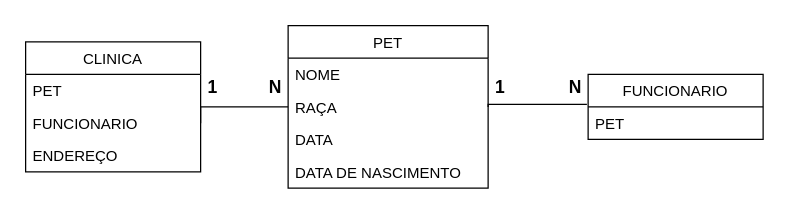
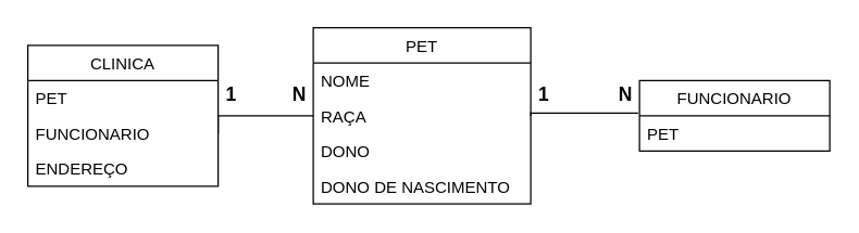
- <mxCell id="9" value="DATA" style="text;strokeColor=none;fillColor=none;align=left;verticalAlign=top;spacingLeft=4;spacingRight=4;overflow=hidden;rotatable=0;points=[[0,0.5],[1,0.5]];portConstraint=eastwest;" vertex="1" parent="6"><mxGeometry y="78" width="160" height="26" as="geometry" /></mxCell>
+ <mxCell id="9" value="DONO" style="text;strokeColor=none;fillColor=none;align=left;verticalAlign=top;spacingLeft=4;spacingRight=4;overflow=hidden;rotatable=0;points=[[0,0.5],[1,0.5]];portConstraint=eastwest;" vertex="1" parent="6"><mxGeometry y="78" width="160" height="26" as="geometry" /></mxCell>
- <mxCell id="10" value="DATA DE NASCIMENTO" style="text;strokeColor=none;fillColor=none;align=left;verticalAlign=top;spacingLeft=4;spacingRight=4;overflow=hidden;rotatable=0;points=[[0,0.5],[1,0.5]];portConstraint=eastwest;" vertex="1" parent="6"><mxGeometry y="104" width="160" height="26" as="geometry" /></mxCell>
+ <mxCell id="10" value="DONO DE NASCIMENTO" style="text;strokeColor=none;fillColor=none;align=left;verticalAlign=top;spacingLeft=4;spacingRight=4;overflow=hidden;rotatable=0;points=[[0,0.5],[1,0.5]];portConstraint=eastwest;" vertex="1" parent="6"><mxGeometry y="104" width="160" height="26" as="geometry" /></mxCell>
